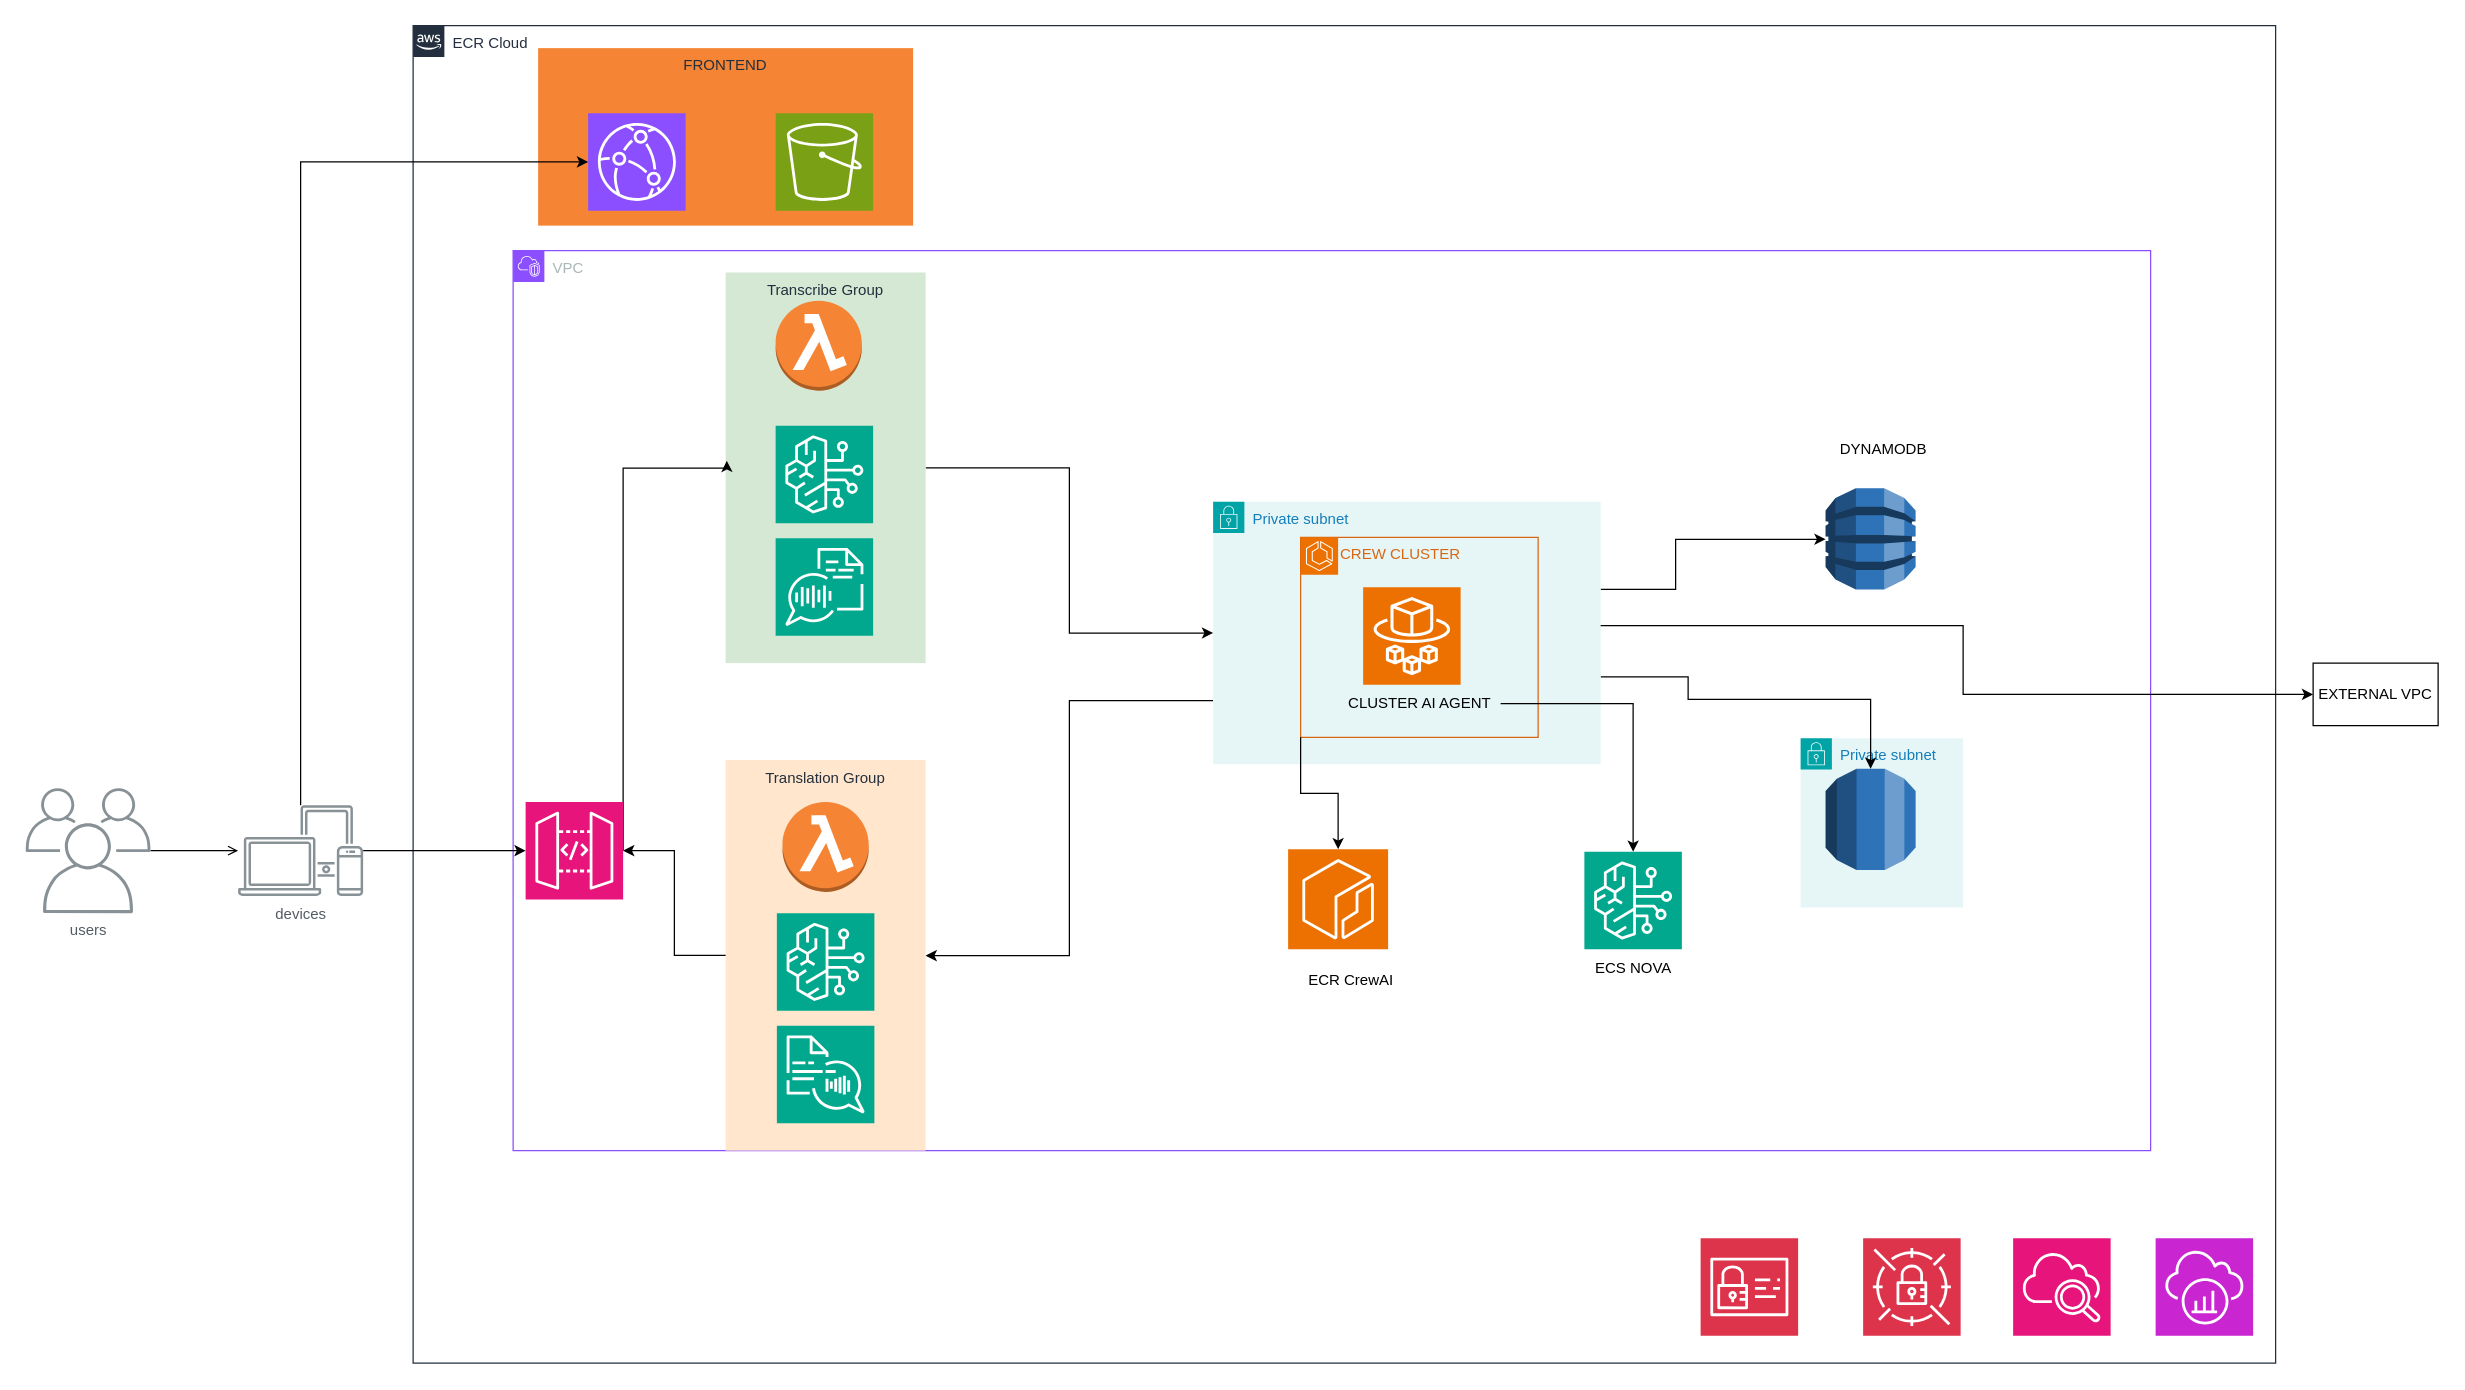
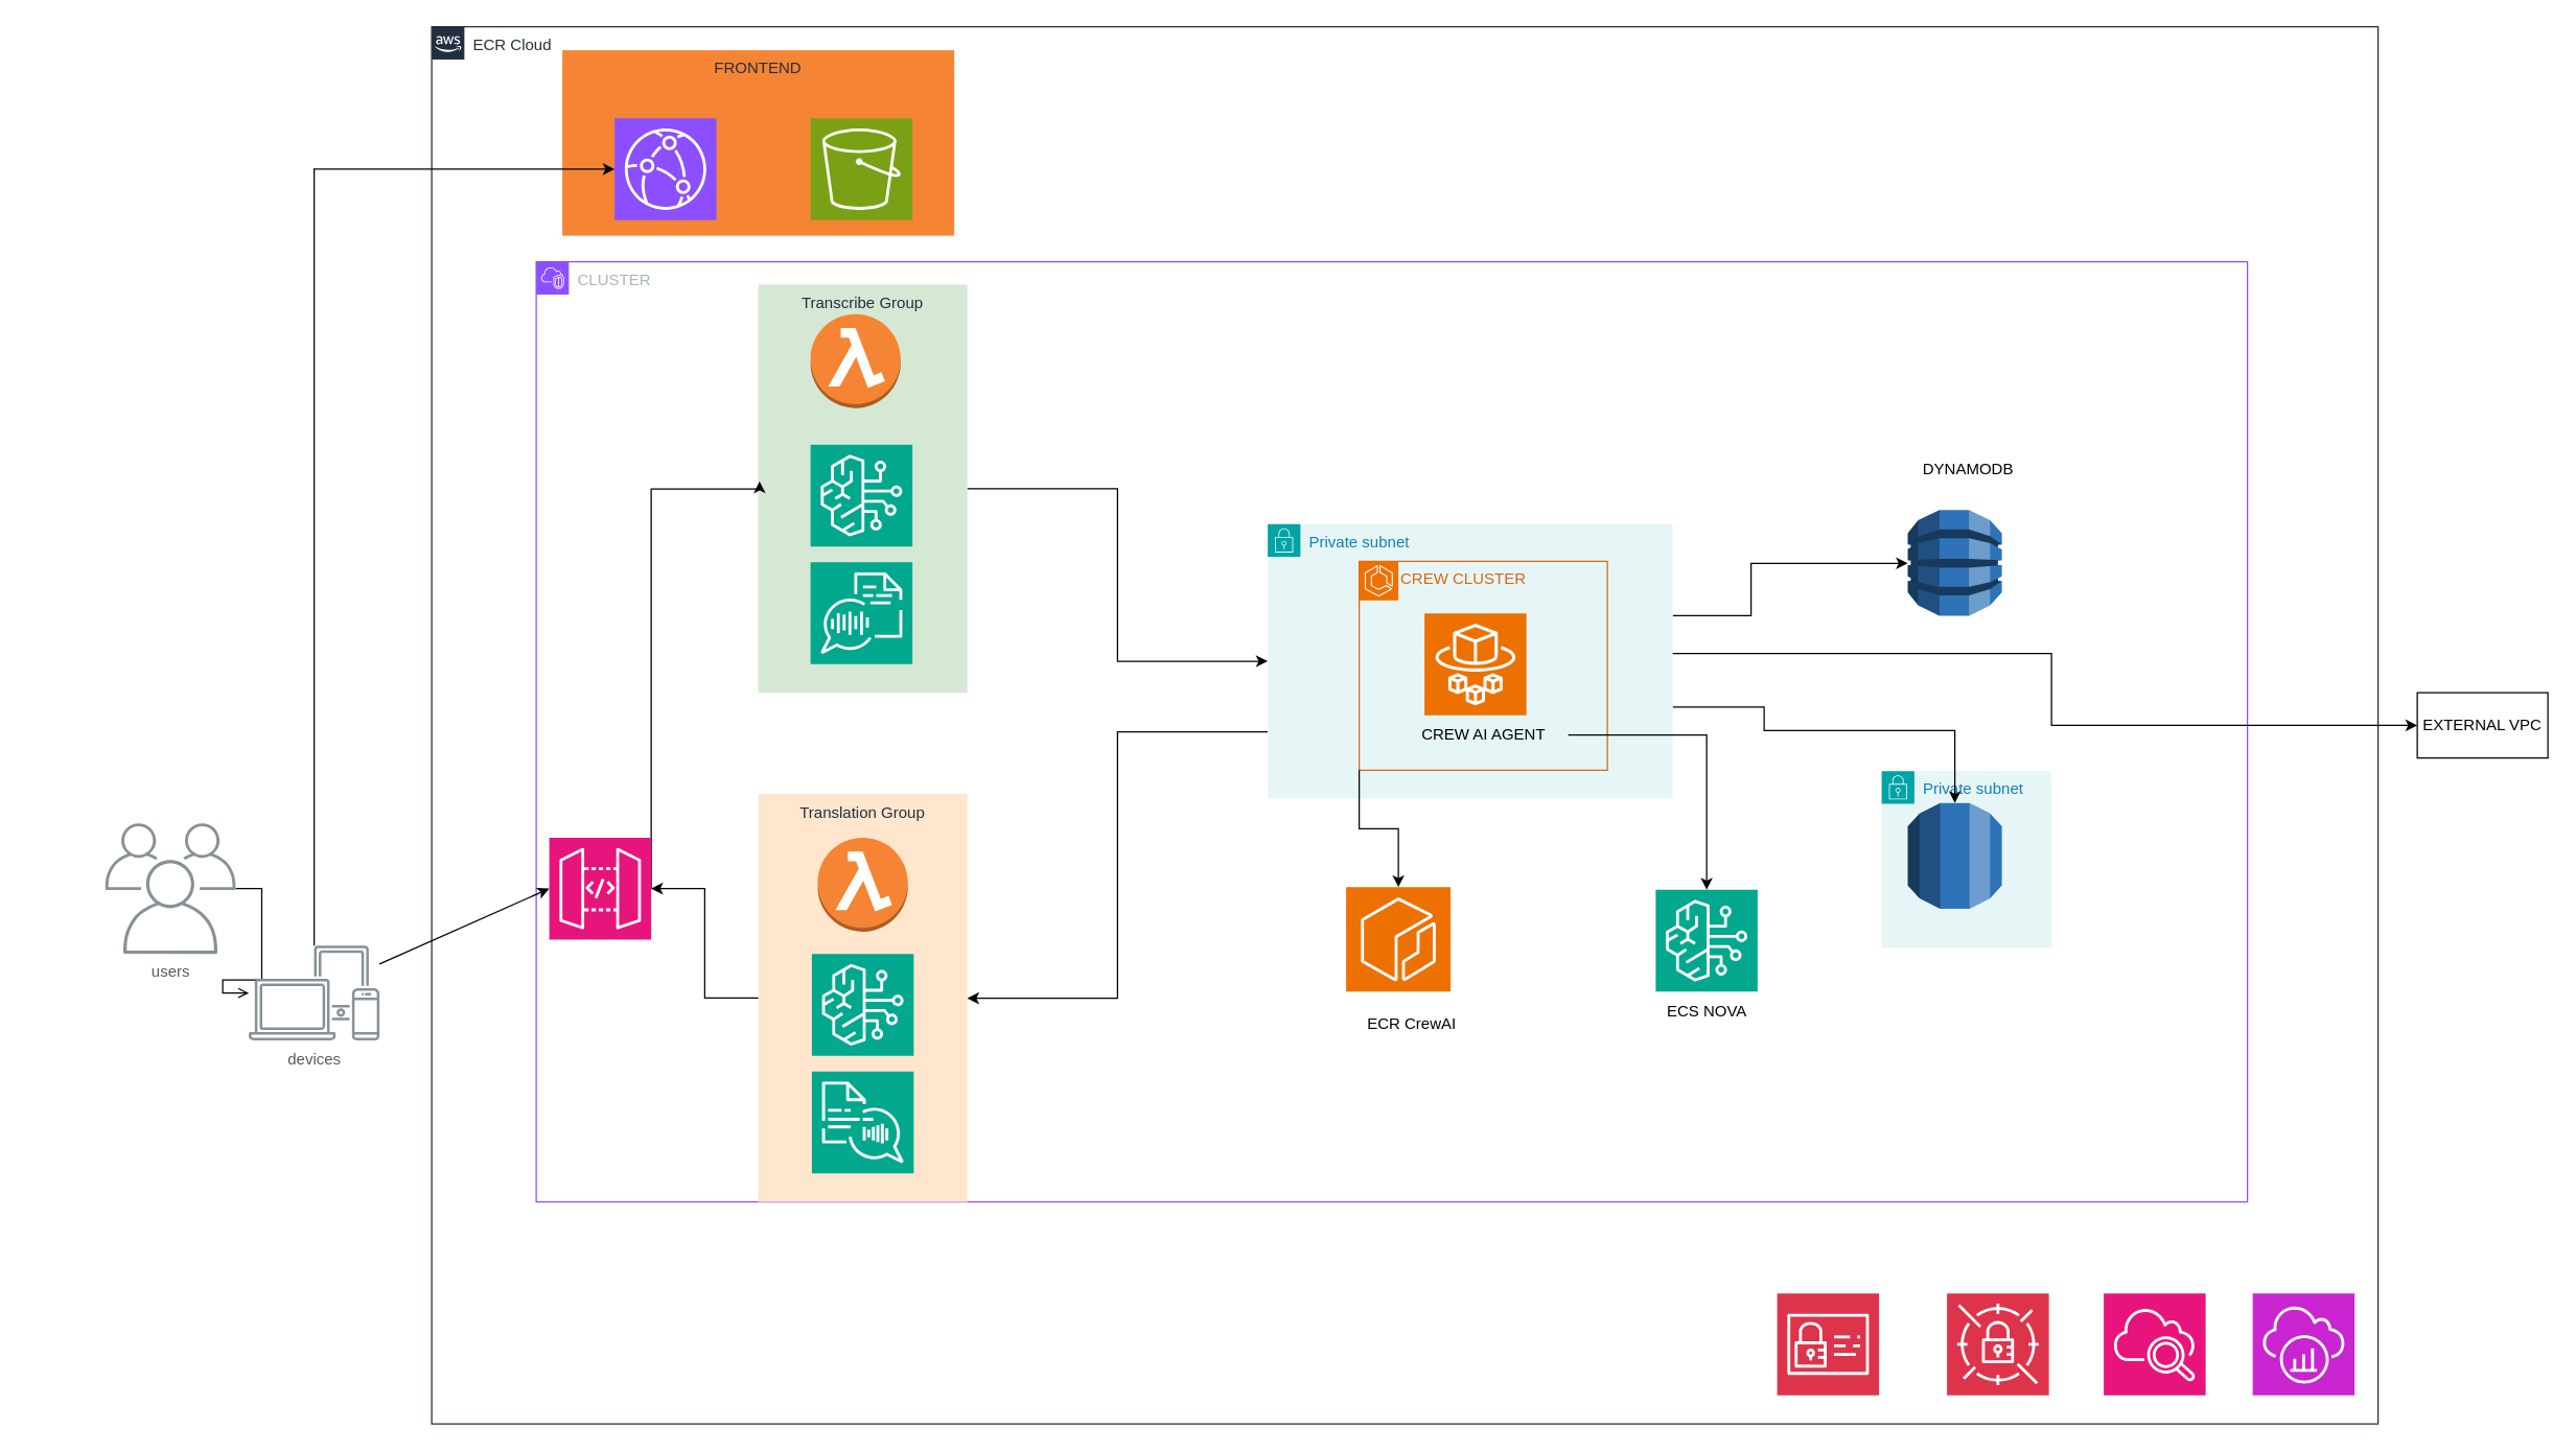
- <mxCell id="3" value="VPC" style="points=[[0,0],[0.25,0],[0.5,0],[0.75,0],[1,0],[1,0.25],[1,0.5],[1,0.75],[1,1],[0.75,1],[0.5,1],[0.25,1],[0,1],[0,0.75],[0,0.5],[0,0.25]];outlineConnect=0;gradientColor=none;html=1;whiteSpace=wrap;fontSize=12;fontStyle=0;container=1;pointerEvents=0;collapsible=0;recursiveResize=0;shape=mxgraph.aws4.group;grIcon=mxgraph.aws4.group_vpc2;strokeColor=#8C4FFF;fillColor=none;verticalAlign=top;align=left;spacingLeft=30;fontColor=#AAB7B8;dashed=0;" vertex="1" parent="2"><mxGeometry x="80" y="180" width="1310" height="720" as="geometry" /></mxCell>
+ <mxCell id="3" value="CLUSTER" style="points=[[0,0],[0.25,0],[0.5,0],[0.75,0],[1,0],[1,0.25],[1,0.5],[1,0.75],[1,1],[0.75,1],[0.5,1],[0.25,1],[0,1],[0,0.75],[0,0.5],[0,0.25]];outlineConnect=0;gradientColor=none;html=1;whiteSpace=wrap;fontSize=12;fontStyle=0;container=1;pointerEvents=0;collapsible=0;recursiveResize=0;shape=mxgraph.aws4.group;grIcon=mxgraph.aws4.group_vpc2;strokeColor=#8C4FFF;fillColor=none;verticalAlign=top;align=left;spacingLeft=30;fontColor=#AAB7B8;dashed=0;" vertex="1" parent="2"><mxGeometry x="80" y="180" width="1310" height="720" as="geometry" /></mxCell>
- <mxCell id="24" value="CLUSTER AI AGENT" style="text;html=1;align=center;verticalAlign=middle;resizable=0;points=[];autosize=1;strokeColor=none;fillColor=none;" vertex="1" parent="22"><mxGeometry x="30" y="118" width="130" height="30" as="geometry" /></mxCell>
+ <mxCell id="24" value="CREW AI AGENT" style="text;html=1;align=center;verticalAlign=middle;resizable=0;points=[];autosize=1;strokeColor=none;fillColor=none;" vertex="1" parent="22"><mxGeometry x="30" y="118" width="130" height="30" as="geometry" /></mxCell>
- <mxCell id="43" value="users" style="sketch=0;outlineConnect=0;gradientColor=none;fontColor=#545B64;strokeColor=none;fillColor=#879196;dashed=0;verticalLabelPosition=bottom;verticalAlign=top;align=center;html=1;fontSize=12;fontStyle=0;aspect=fixed;shape=mxgraph.aws4.illustration_users;pointerEvents=1" vertex="1" parent="1"><mxGeometry x="20" y="630" width="100" height="100" as="geometry" /></mxCell>
+ <mxCell id="43" value="users" style="sketch=0;outlineConnect=0;gradientColor=none;fontColor=#545B64;strokeColor=none;fillColor=#879196;dashed=0;verticalLabelPosition=bottom;verticalAlign=top;align=center;html=1;fontSize=12;fontStyle=0;aspect=fixed;shape=mxgraph.aws4.illustration_users;pointerEvents=1" vertex="1" parent="1"><mxGeometry x="80" y="630" width="100" height="100" as="geometry" /></mxCell>
- <mxCell id="45" value="devices" style="sketch=0;outlineConnect=0;gradientColor=none;fontColor=#545B64;strokeColor=none;fillColor=#879196;dashed=0;verticalLabelPosition=bottom;verticalAlign=top;align=center;html=1;fontSize=12;fontStyle=0;aspect=fixed;shape=mxgraph.aws4.illustration_devices;pointerEvents=1" vertex="1" parent="1"><mxGeometry x="190" y="643.5" width="100" height="73" as="geometry" /></mxCell>
+ <mxCell id="45" value="devices" style="sketch=0;outlineConnect=0;gradientColor=none;fontColor=#545B64;strokeColor=none;fillColor=#879196;dashed=0;verticalLabelPosition=bottom;verticalAlign=top;align=center;html=1;fontSize=12;fontStyle=0;aspect=fixed;shape=mxgraph.aws4.illustration_devices;pointerEvents=1" vertex="1" parent="1"><mxGeometry x="190" y="723.5" width="100" height="73" as="geometry" /></mxCell>
